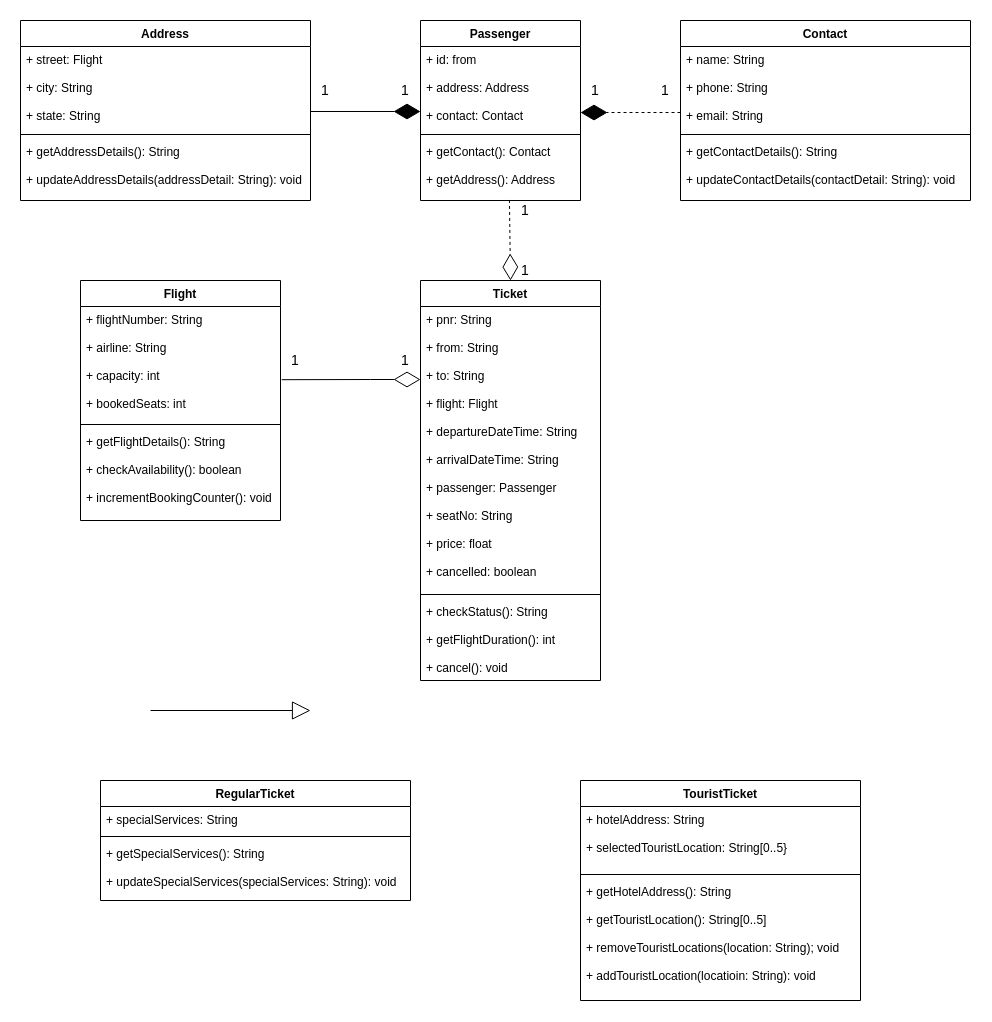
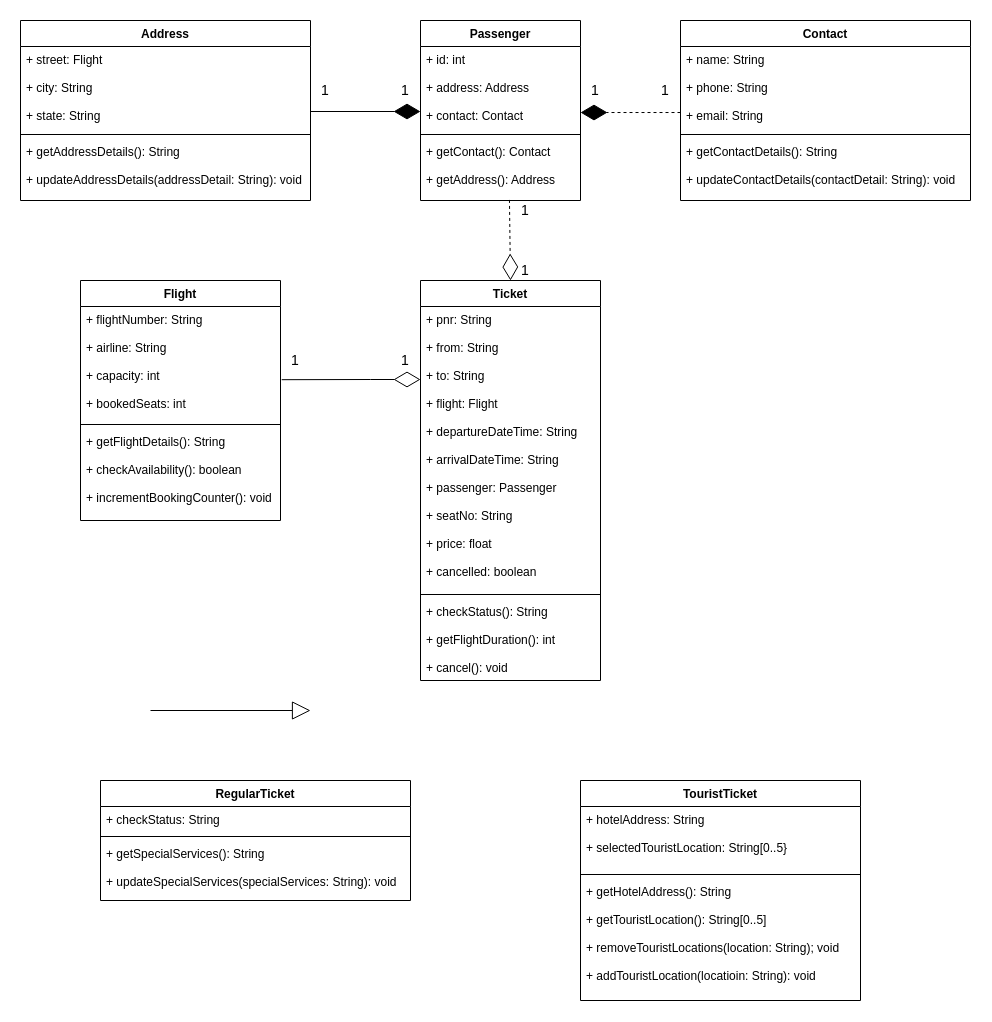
- <mxCell id="8" value="+ id: from&#10;&#10;+ address: Address&#10;&#10;+ contact: Contact" style="text;strokeColor=none;fillColor=none;align=left;verticalAlign=top;spacingLeft=4;spacingRight=4;overflow=hidden;rotatable=0;points=[[0,0.5],[1,0.5]];portConstraint=eastwest;" vertex="1" parent="7"><mxGeometry y="26" width="160" height="84" as="geometry" /></mxCell>
+ <mxCell id="8" value="+ id: int&#10;&#10;+ address: Address&#10;&#10;+ contact: Contact" style="text;strokeColor=none;fillColor=none;align=left;verticalAlign=top;spacingLeft=4;spacingRight=4;overflow=hidden;rotatable=0;points=[[0,0.5],[1,0.5]];portConstraint=eastwest;" vertex="1" parent="7"><mxGeometry y="26" width="160" height="84" as="geometry" /></mxCell>
- <mxCell id="24" value="+ specialServices: String" style="text;strokeColor=none;fillColor=none;align=left;verticalAlign=top;spacingLeft=4;spacingRight=4;overflow=hidden;rotatable=0;points=[[0,0.5],[1,0.5]];portConstraint=eastwest;" vertex="1" parent="23"><mxGeometry y="26" width="310" height="26" as="geometry" /></mxCell>
+ <mxCell id="24" value="+ checkStatus: String" style="text;strokeColor=none;fillColor=none;align=left;verticalAlign=top;spacingLeft=4;spacingRight=4;overflow=hidden;rotatable=0;points=[[0,0.5],[1,0.5]];portConstraint=eastwest;" vertex="1" parent="23"><mxGeometry y="26" width="310" height="26" as="geometry" /></mxCell>
